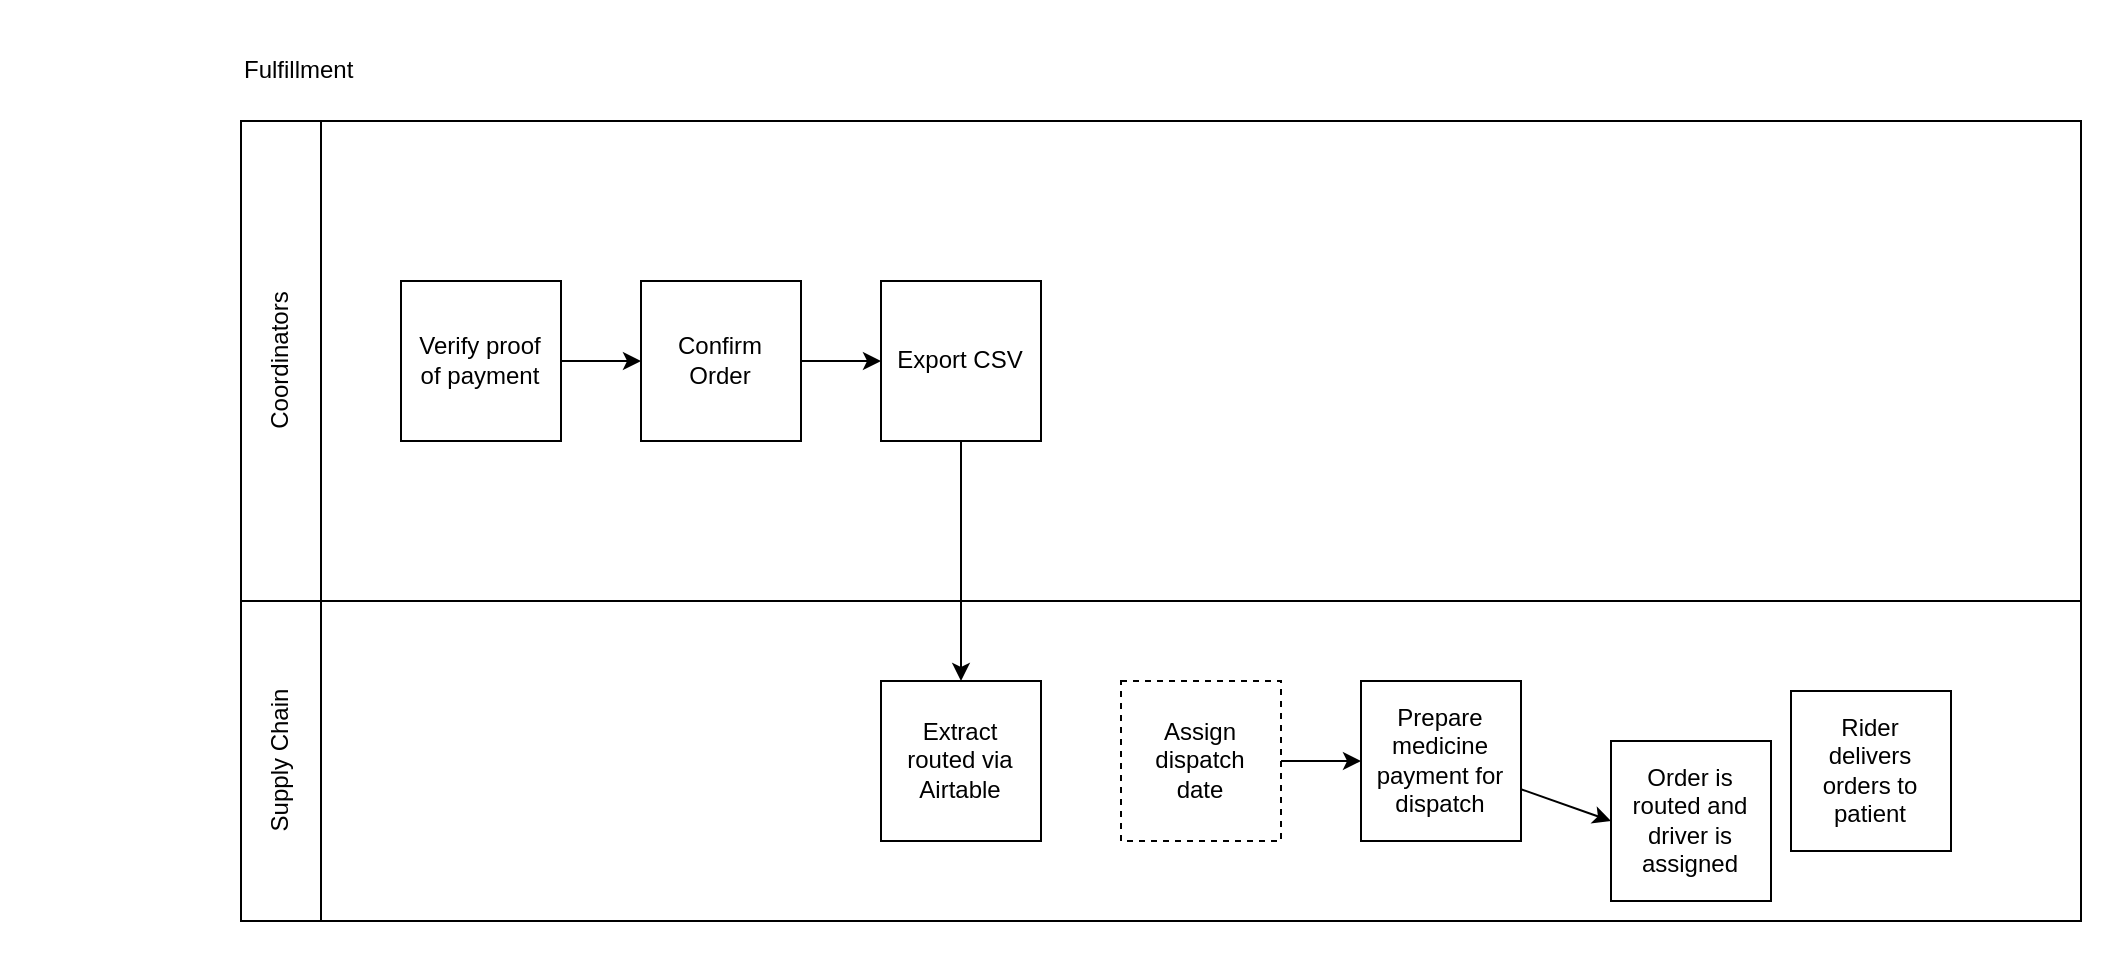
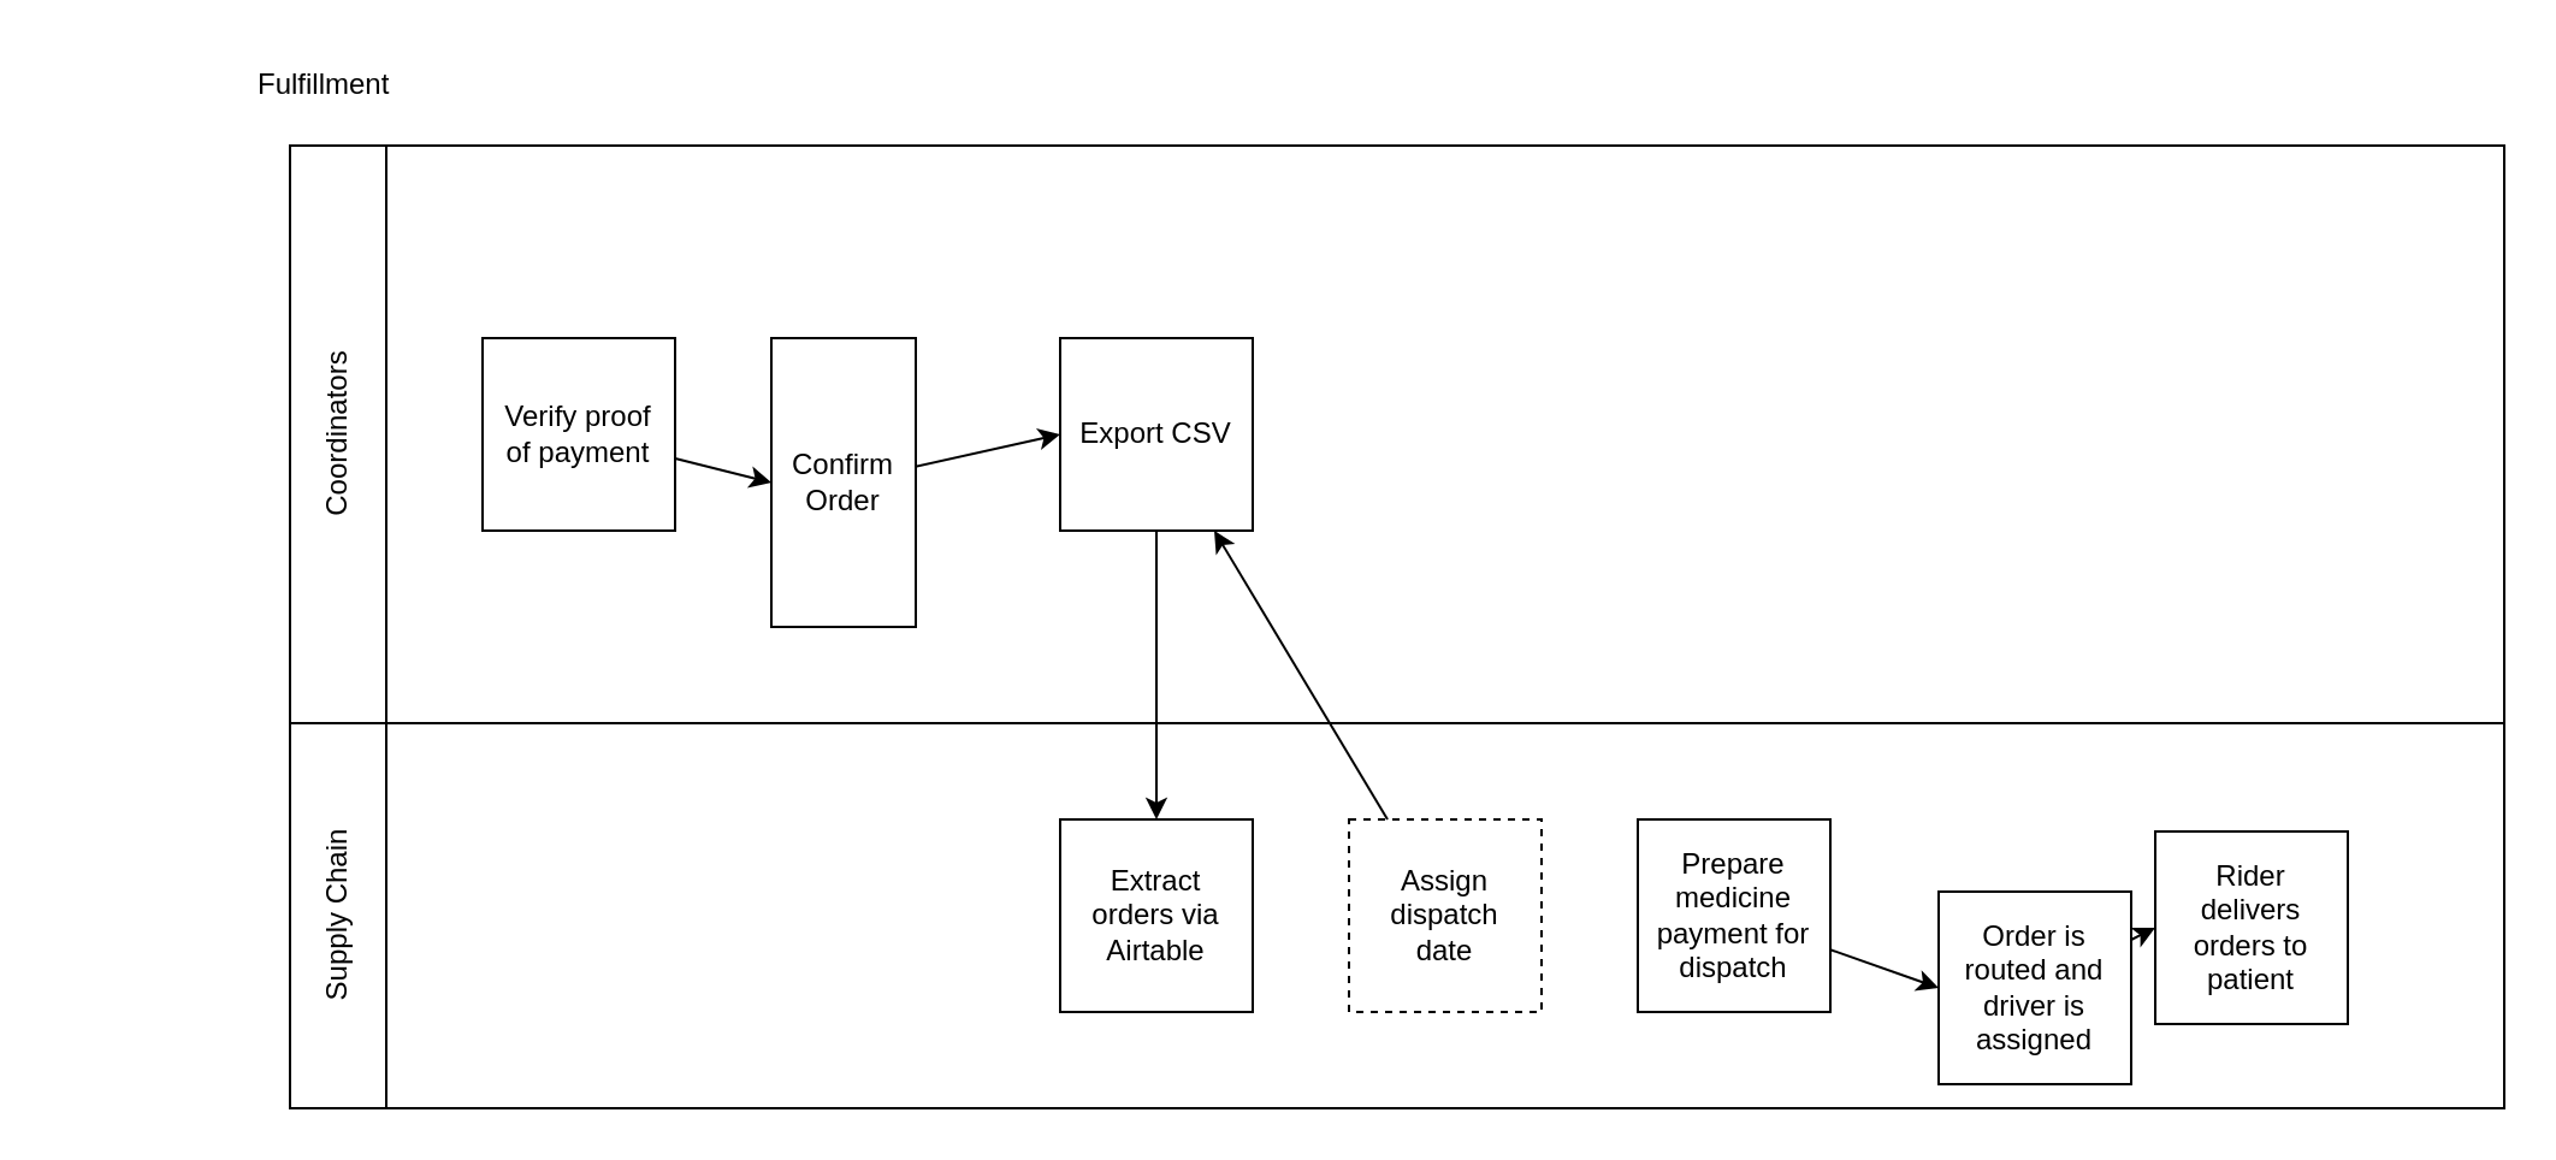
- <mxCell id="3" value="Fulfillment" style="text;html=1;align=left;verticalAlign=middle;resizable=0;points=[];autosize=1;strokeColor=none;fillColor=none;" parent="1" vertex="1"><mxGeometry x="120" y="20" width="80" height="30" as="geometry" /></mxCell>
+ <mxCell id="3" value="Fulfillment" style="text;html=1;align=left;verticalAlign=middle;resizable=0;points=[];autosize=1;strokeColor=none;fillColor=none;" parent="1" vertex="1"><mxGeometry x="105" y="20" width="80" height="30" as="geometry" /></mxCell>
- <mxCell id="7" value="Confirm&lt;br&gt;Order" style="rounded=0;whiteSpace=wrap;html=1;fillColor=none;" parent="1" vertex="1"><mxGeometry x="320" y="140" width="80" height="80" as="geometry" /></mxCell>
+ <mxCell id="7" value="Confirm&lt;br&gt;Order" style="rounded=0;whiteSpace=wrap;html=1;fillColor=none;" parent="1" vertex="1"><mxGeometry x="320" y="140" width="60" height="120" as="geometry" /></mxCell>
- <mxCell id="9" value="Extract&lt;br&gt;routed via Airtable" style="rounded=0;whiteSpace=wrap;html=1;fillColor=none;" parent="1" vertex="1"><mxGeometry x="440" y="340" width="80" height="80" as="geometry" /></mxCell>
+ <mxCell id="9" value="Extract&lt;br&gt;orders via Airtable" style="rounded=0;whiteSpace=wrap;html=1;fillColor=none;" parent="1" vertex="1"><mxGeometry x="440" y="340" width="80" height="80" as="geometry" /></mxCell>
- <mxCell id="11" style="edgeStyle=none;html=1;entryX=0;entryY=0.5;entryDx=0;entryDy=0;" parent="1" source="12" target="14" edge="1"><mxGeometry relative="1" as="geometry" /></mxCell>
+ <mxCell id="11" style="edgeStyle=none;html=1;" parent="1" source="12" target="19" edge="1"><mxGeometry relative="1" as="geometry" /></mxCell>
+ <mxCell id="15" style="edgeStyle=none;html=1;entryX=0;entryY=0.5;entryDx=0;entryDy=0;" parent="1" source="16" target="17" edge="1"><mxGeometry relative="1" as="geometry" /></mxCell>
